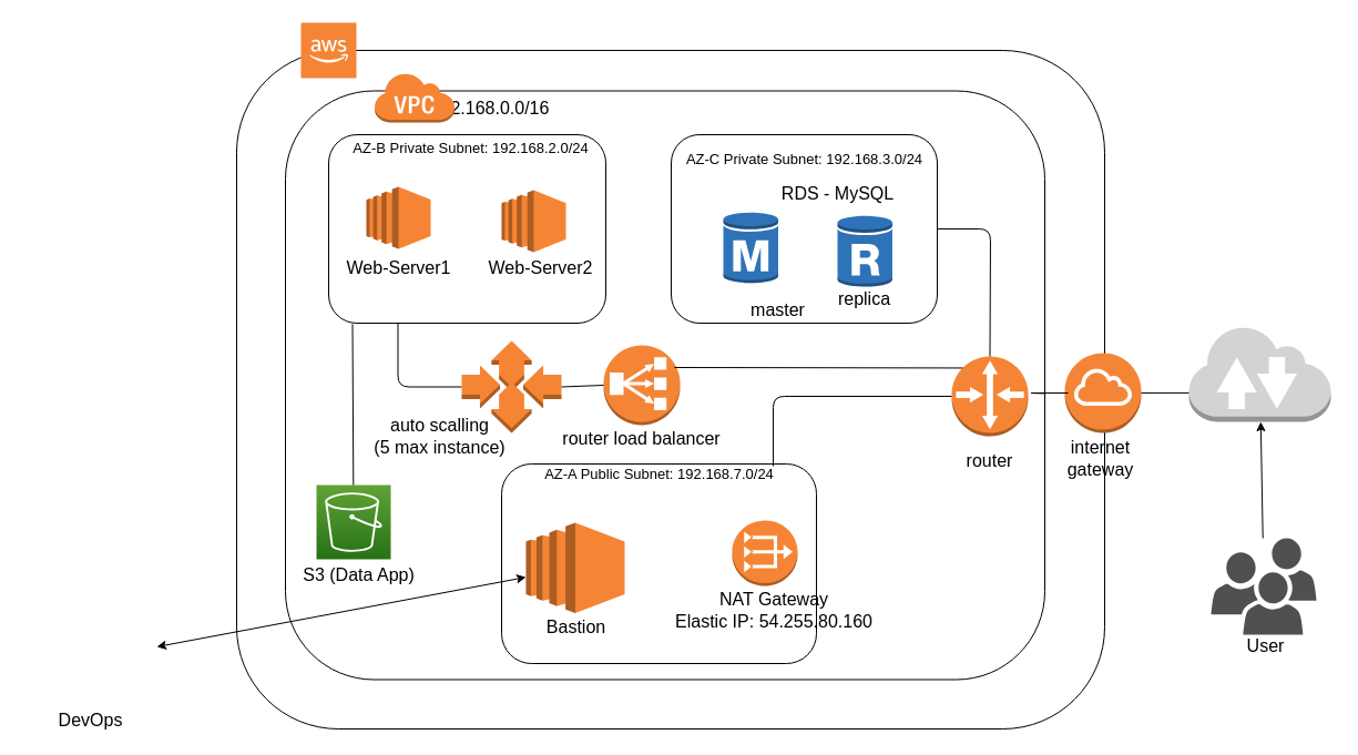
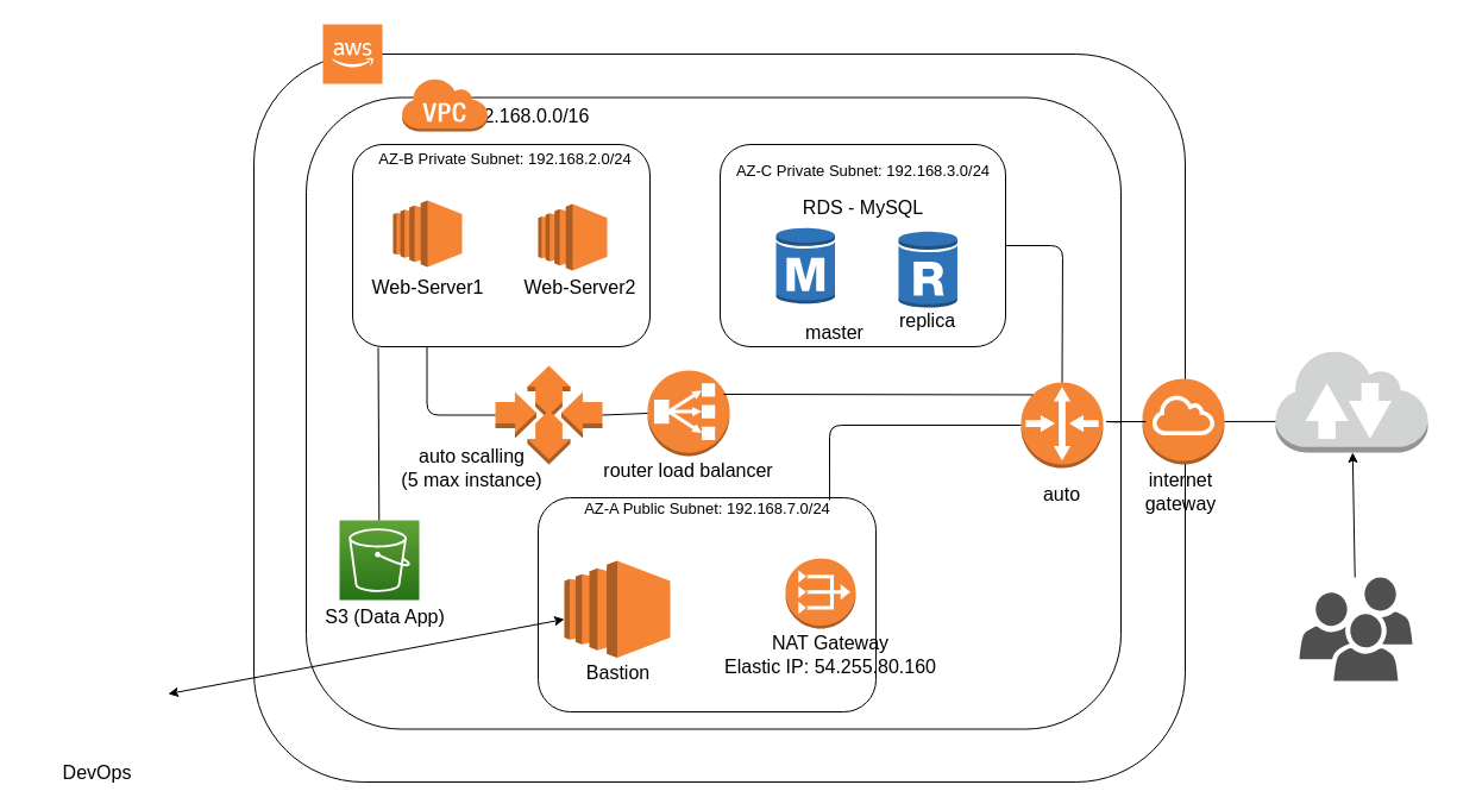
- <mxCell id="38" value="&lt;span style=&quot;font-size: 16px&quot;&gt;RDS - MySQL&lt;/span&gt;" style="text;html=1;strokeColor=none;fillColor=none;align=center;verticalAlign=middle;whiteSpace=wrap;rounded=0;" vertex="1" parent="1"><mxGeometry x="693.5" y="164" width="123" height="20" as="geometry" /></mxCell>
+ <mxCell id="38" value="&lt;span style=&quot;font-size: 16px&quot;&gt;RDS - MySQL&lt;/span&gt;" style="text;html=1;strokeColor=none;fillColor=none;align=center;verticalAlign=middle;whiteSpace=wrap;rounded=0;" vertex="1" parent="1"><mxGeometry x="663.5" y="164" width="123" height="20" as="geometry" /></mxCell>
- <mxCell id="44" value="&lt;span style=&quot;font-size: 16px&quot;&gt;router&lt;/span&gt;" style="text;html=1;strokeColor=none;fillColor=none;align=center;verticalAlign=middle;whiteSpace=wrap;rounded=0;" vertex="1" parent="1"><mxGeometry x="858" y="405" width="69" height="20" as="geometry" /></mxCell>
+ <mxCell id="44" value="&lt;span style=&quot;font-size: 16px&quot;&gt;auto&lt;/span&gt;" style="text;html=1;strokeColor=none;fillColor=none;align=center;verticalAlign=middle;whiteSpace=wrap;rounded=0;" vertex="1" parent="1"><mxGeometry x="858" y="405" width="69" height="20" as="geometry" /></mxCell>
- <mxCell id="42" value="&lt;span style=&quot;font-size: 16px&quot;&gt;User&lt;/span&gt;" style="text;html=1;strokeColor=none;fillColor=none;align=center;verticalAlign=middle;whiteSpace=wrap;rounded=0;" vertex="1" parent="1"><mxGeometry x="1080" y="572" width="123" height="20" as="geometry" /></mxCell>
